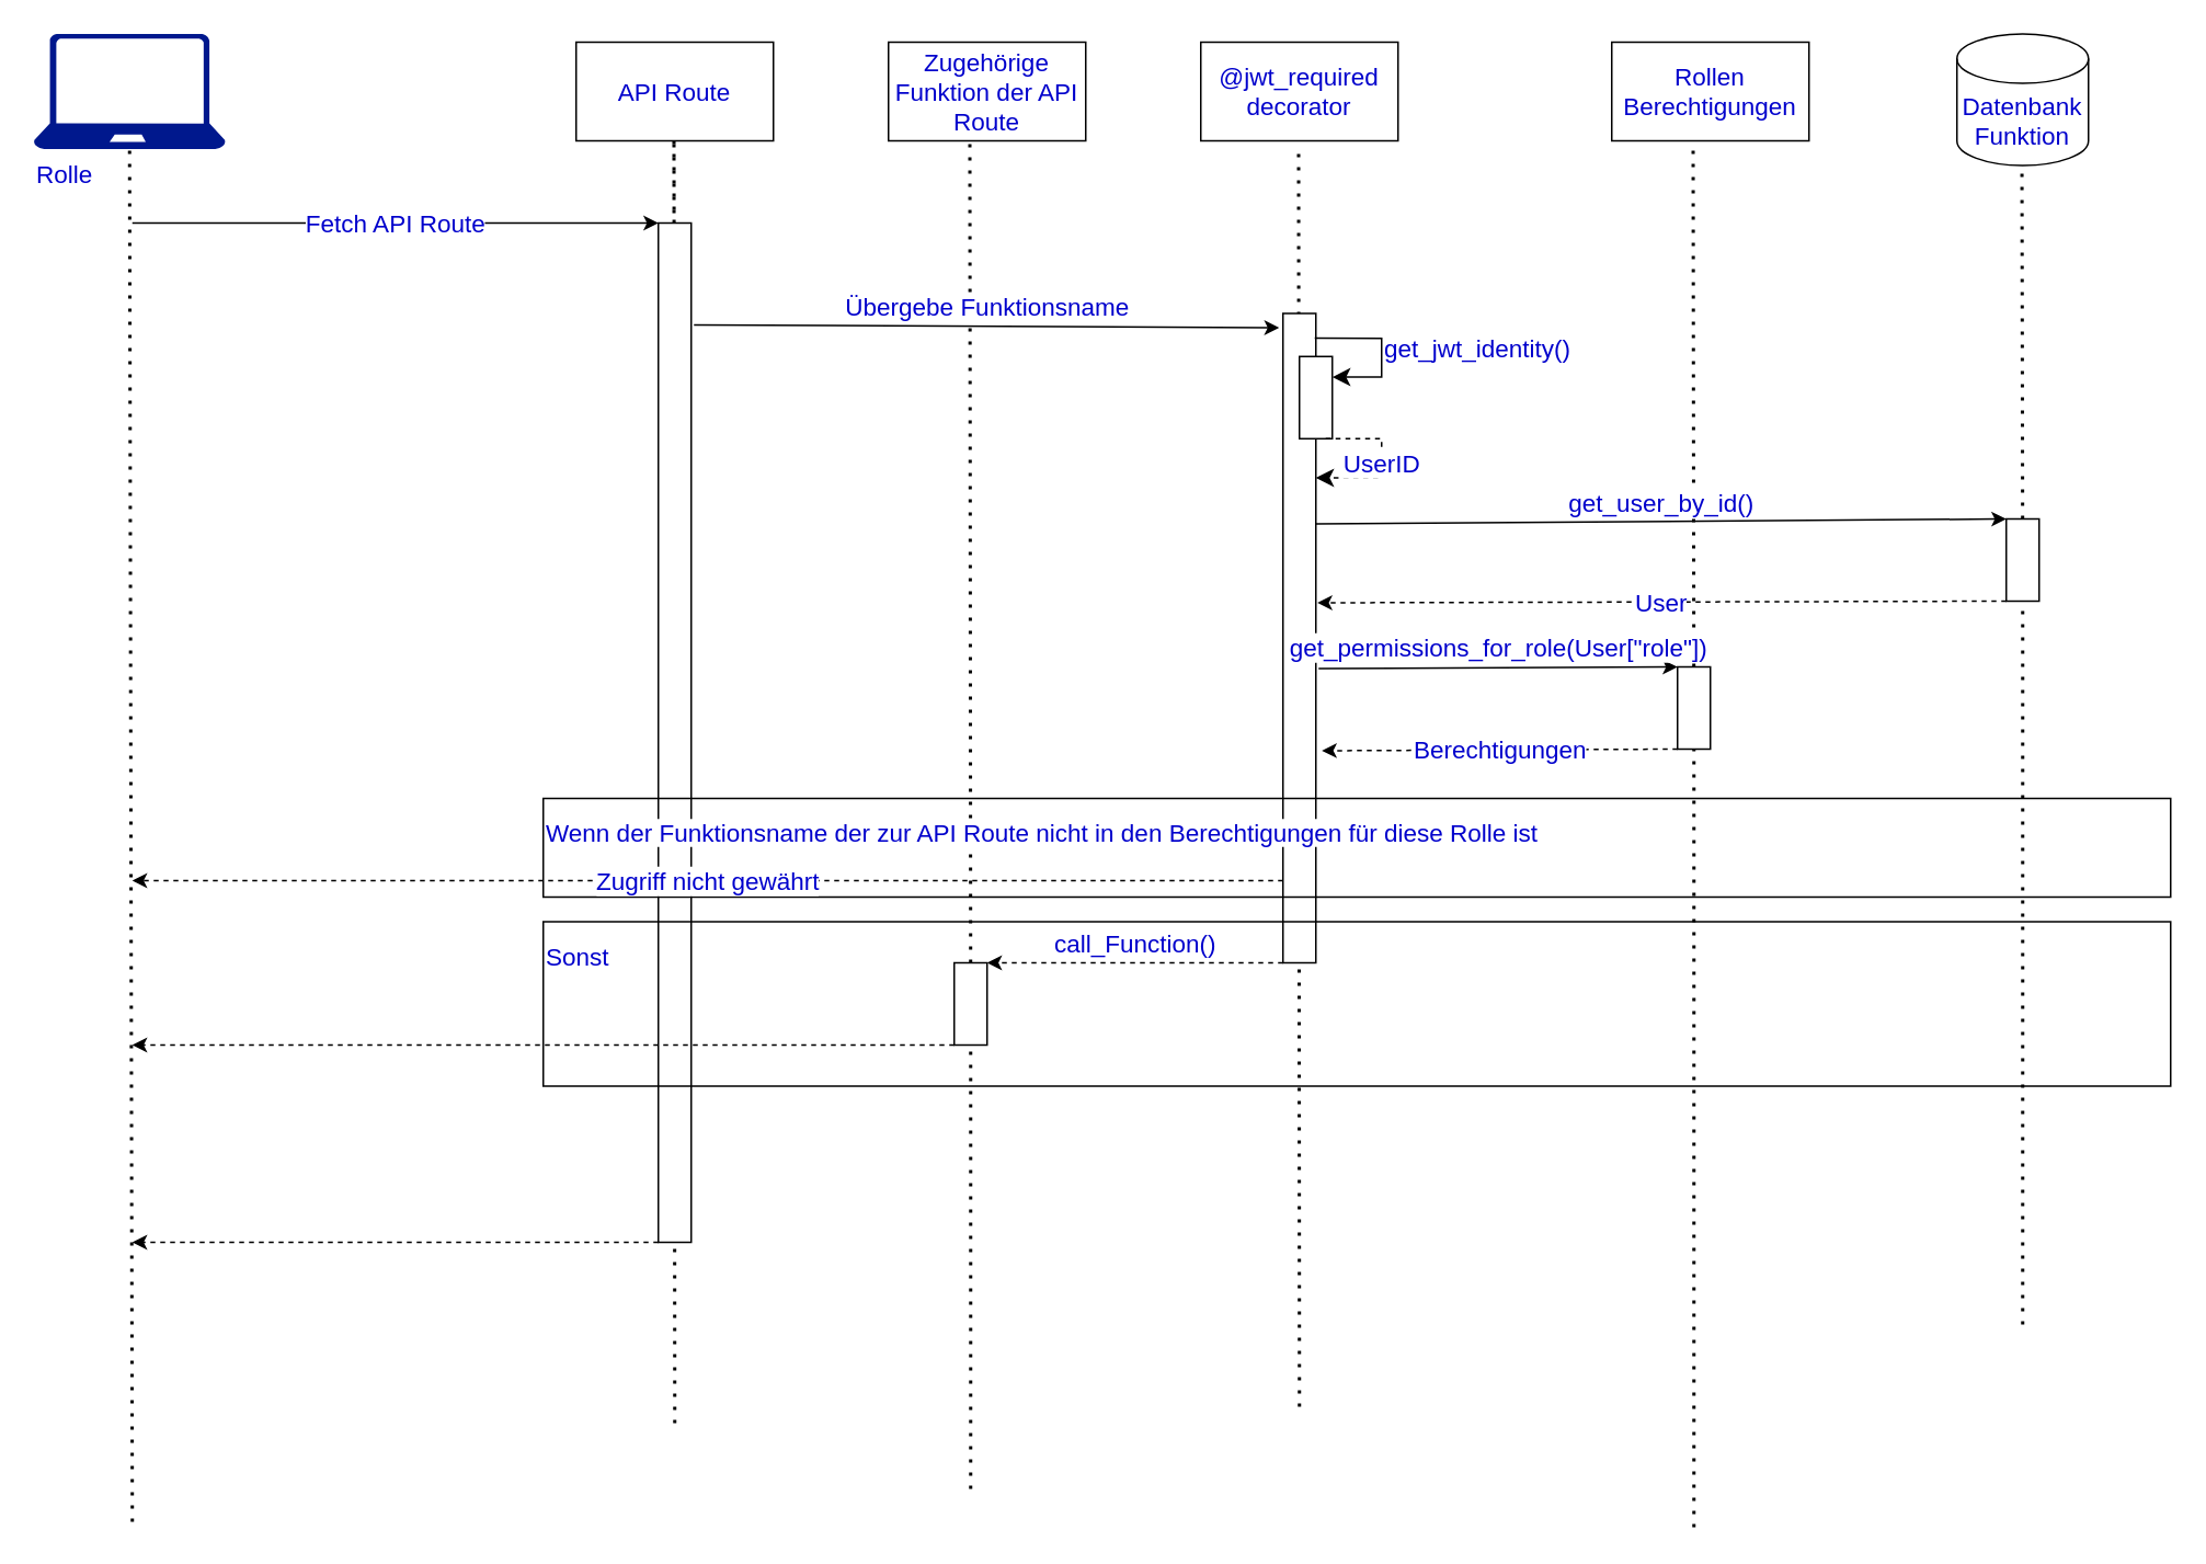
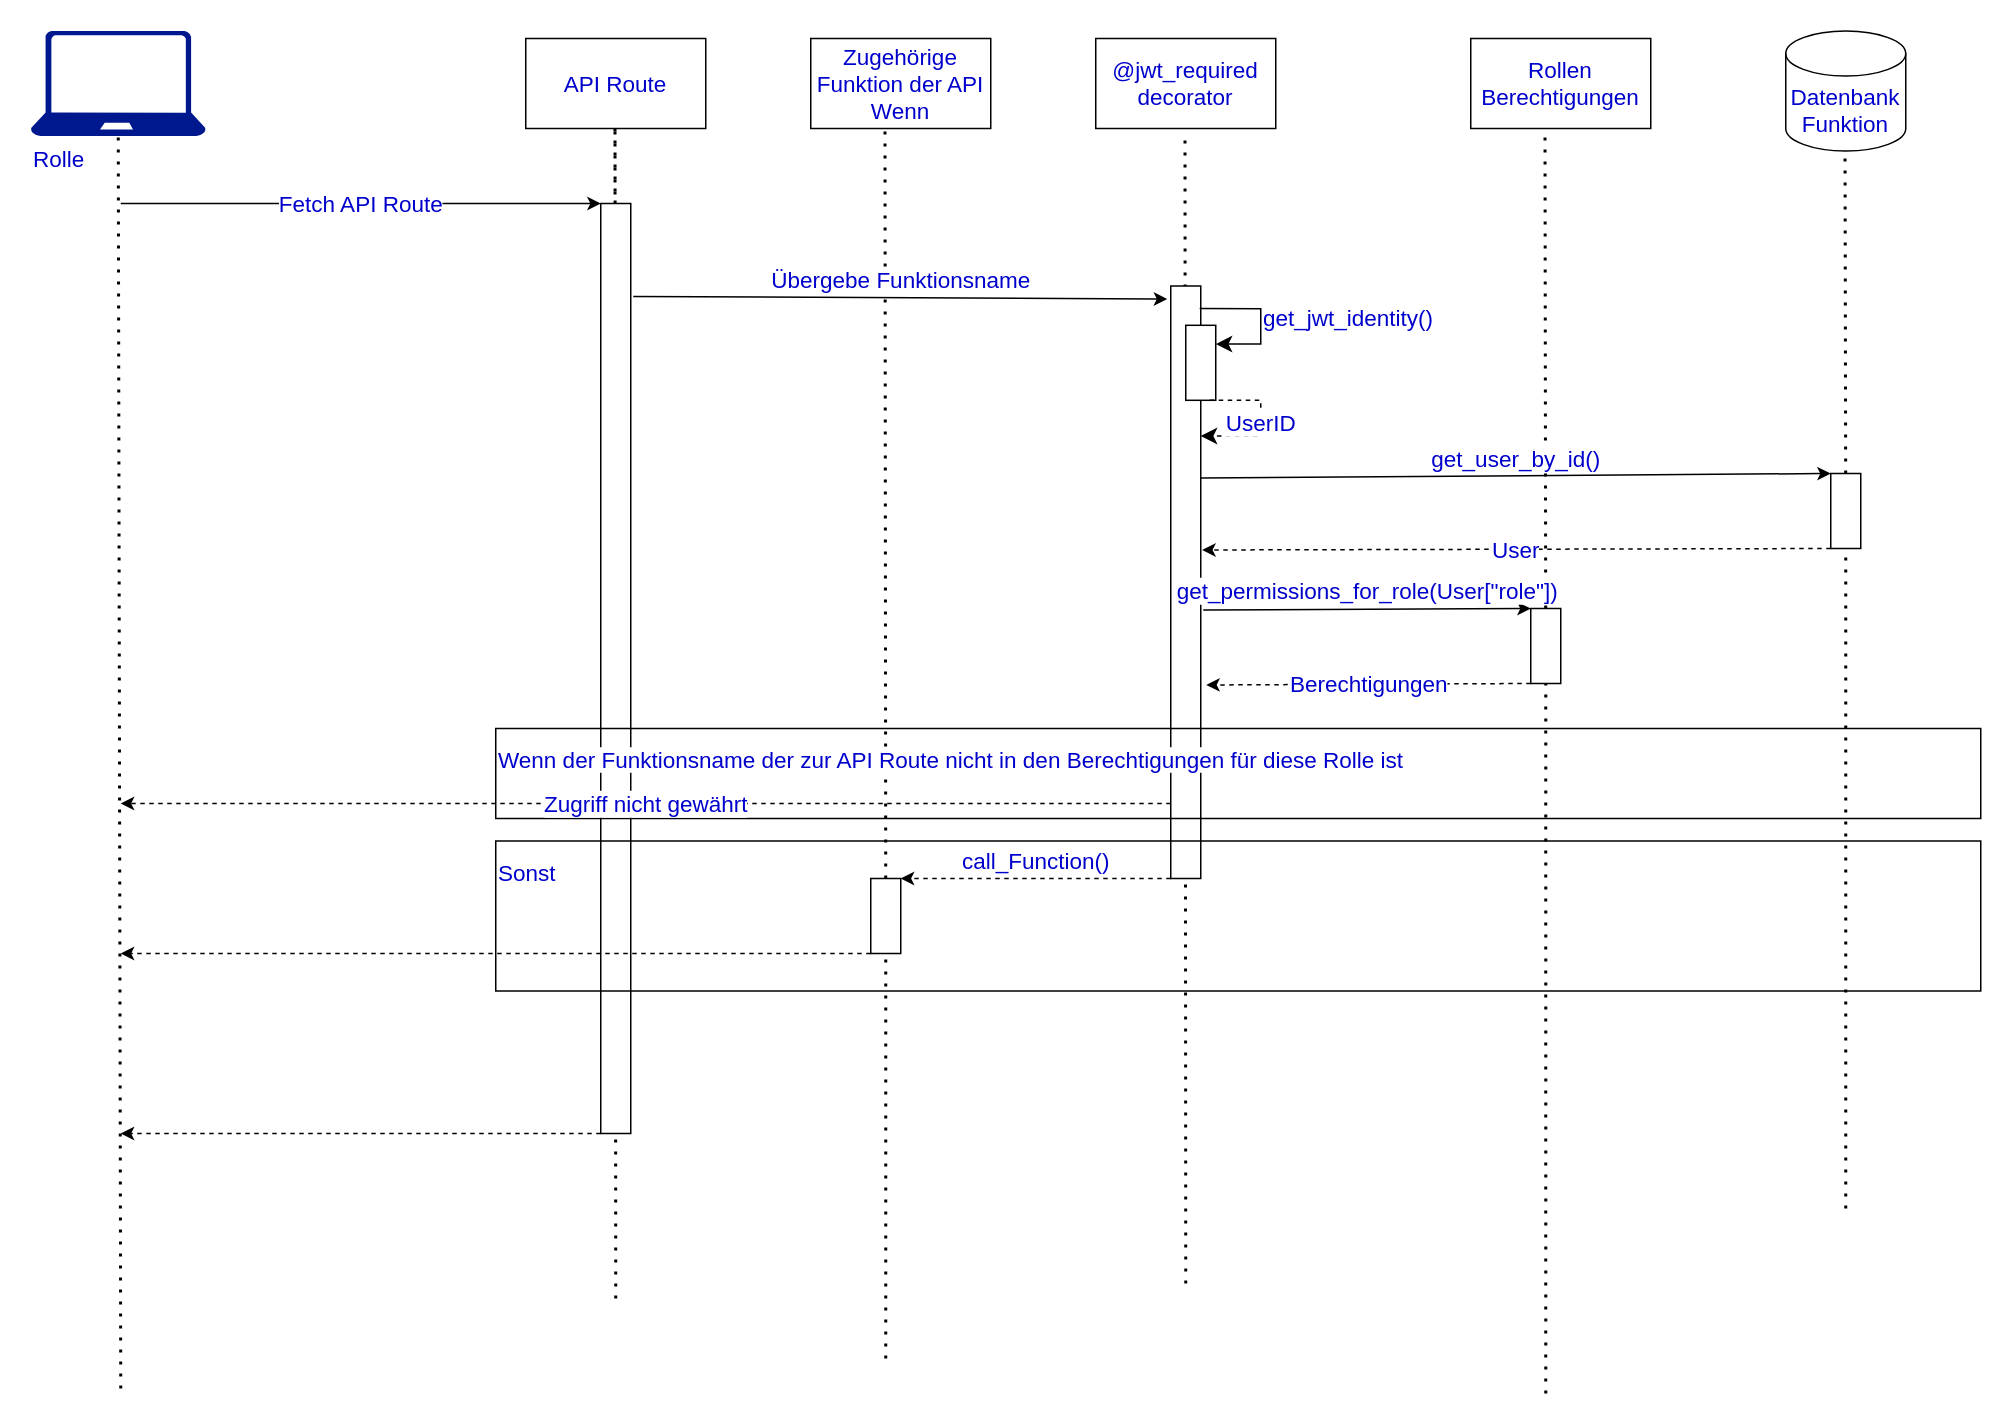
- <mxCell id="30" value="Zugehörige Funktion der API Route" style="rounded=0;whiteSpace=wrap;html=1;fontSize=15;fontColor=#0000CC;" vertex="1" parent="1"><mxGeometry x="540" y="25" width="120" height="60" as="geometry" /></mxCell>
+ <mxCell id="30" value="Zugehörige Funktion der API Wenn" style="rounded=0;whiteSpace=wrap;html=1;fontSize=15;fontColor=#0000CC;" vertex="1" parent="1"><mxGeometry x="540" y="25" width="120" height="60" as="geometry" /></mxCell>
